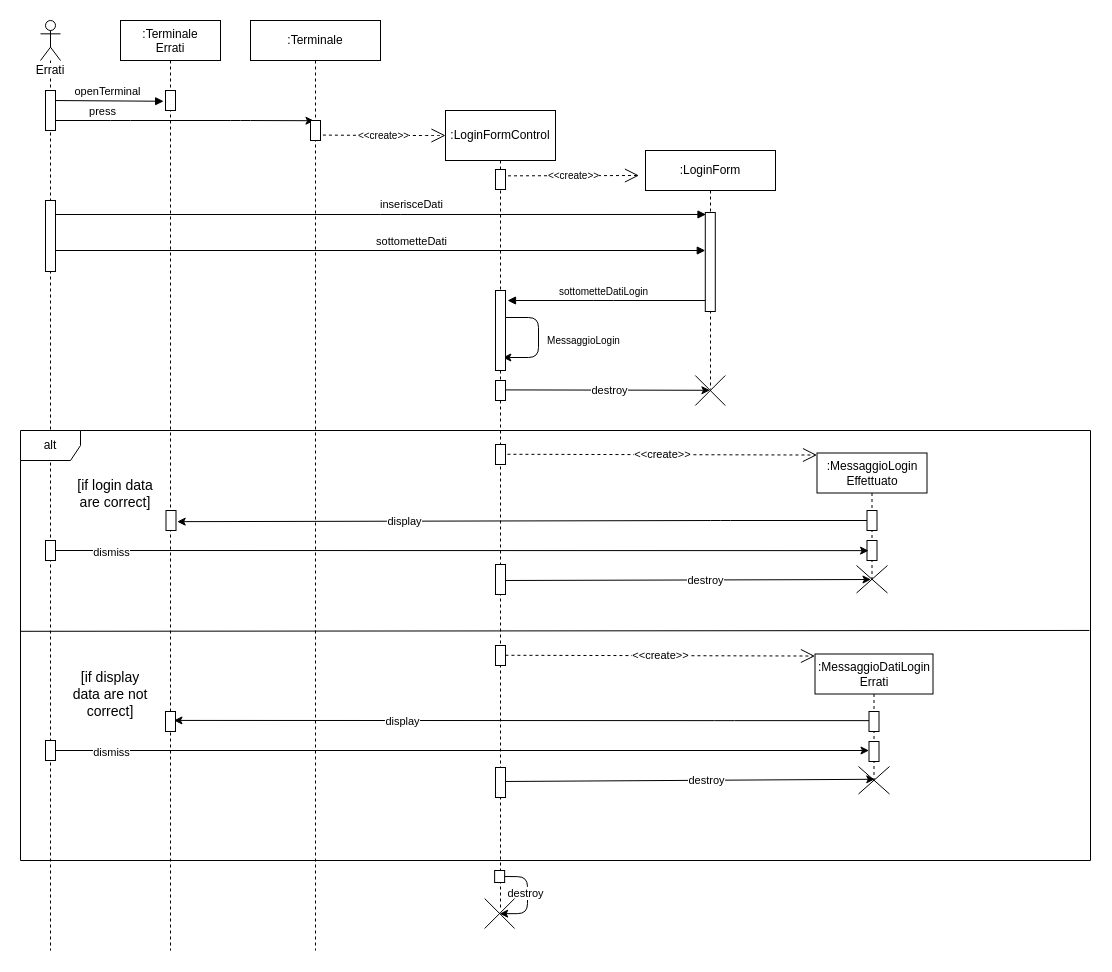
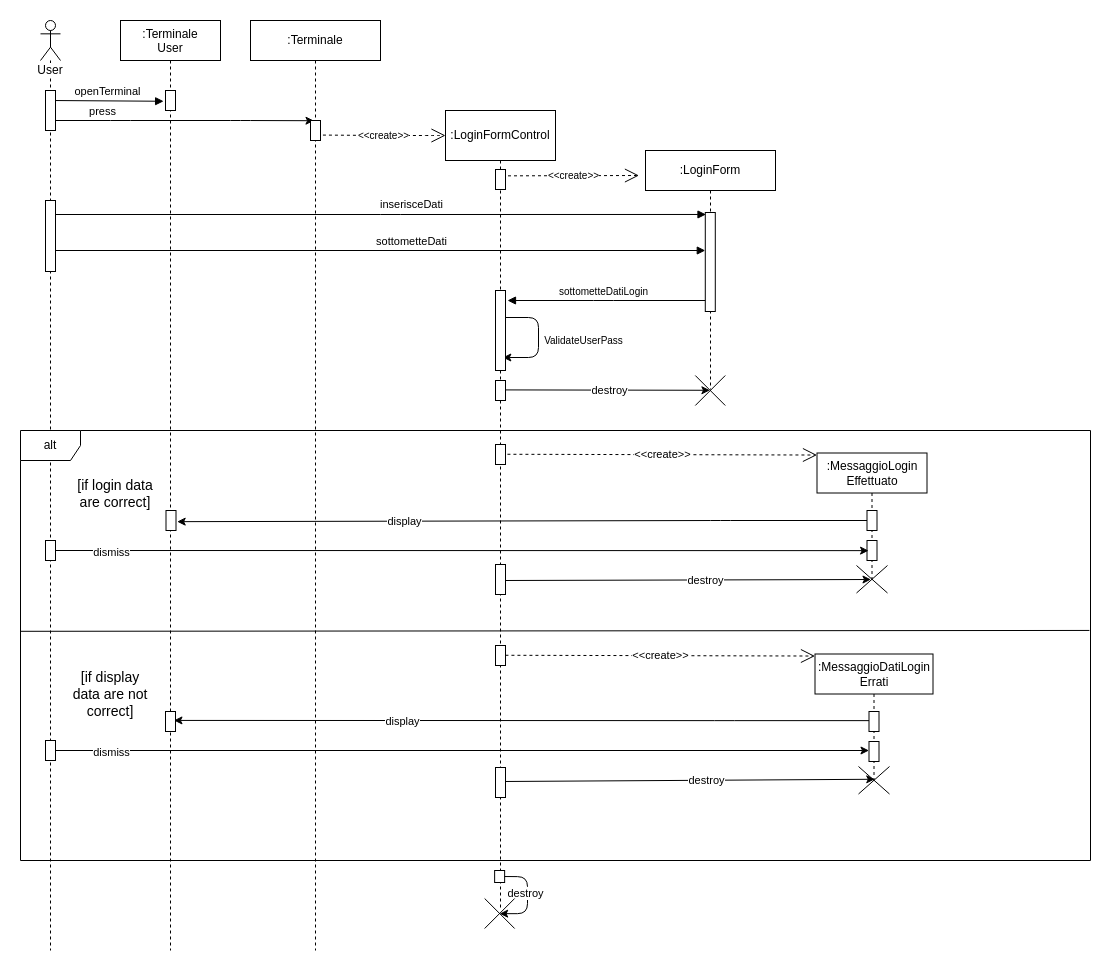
- <mxCell id="18" value=":Terminale&#10;Errati" style="shape=umlLifeline;perimeter=lifelinePerimeter;container=1;collapsible=0;recursiveResize=0;rounded=0;shadow=0;strokeWidth=1;" parent="1" vertex="1"><mxGeometry x="120" y="20" width="100" height="930" as="geometry" /></mxCell>
+ <mxCell id="18" value=":Terminale&#10;User" style="shape=umlLifeline;perimeter=lifelinePerimeter;container=1;collapsible=0;recursiveResize=0;rounded=0;shadow=0;strokeWidth=1;" parent="1" vertex="1"><mxGeometry x="120" y="20" width="100" height="930" as="geometry" /></mxCell>
- <mxCell id="9" value="Errati" style="shape=umlLifeline;participant=umlActor;perimeter=lifelinePerimeter;whiteSpace=wrap;html=1;container=1;collapsible=0;recursiveResize=0;verticalAlign=top;spacingTop=36;outlineConnect=0;size=40;labelBackgroundColor=#ffffff;" parent="1" vertex="1"><mxGeometry x="40" y="20" width="20" height="930" as="geometry" /></mxCell>
+ <mxCell id="9" value="User" style="shape=umlLifeline;participant=umlActor;perimeter=lifelinePerimeter;whiteSpace=wrap;html=1;container=1;collapsible=0;recursiveResize=0;verticalAlign=top;spacingTop=36;outlineConnect=0;size=40;labelBackgroundColor=#ffffff;" parent="1" vertex="1"><mxGeometry x="40" y="20" width="20" height="930" as="geometry" /></mxCell>
- <mxCell id="37" value="&lt;font style=&quot;font-size: 10px&quot;&gt;MessaggioLogin&lt;/font&gt;" style="text;html=1;align=center;verticalAlign=middle;resizable=0;points=[];autosize=1;" parent="1" vertex="1"><mxGeometry x="537.5" y="330" width="90" height="20" as="geometry" /></mxCell>
+ <mxCell id="37" value="&lt;font style=&quot;font-size: 10px&quot;&gt;ValidateUserPass&lt;/font&gt;" style="text;html=1;align=center;verticalAlign=middle;resizable=0;points=[];autosize=1;" parent="1" vertex="1"><mxGeometry x="537.5" y="330" width="90" height="20" as="geometry" /></mxCell>
